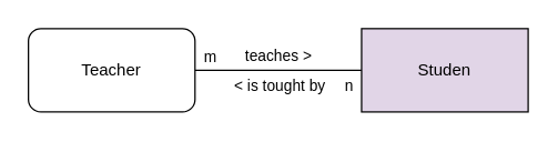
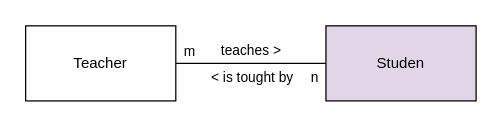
- <mxCell id="6" value="Teacher" style="whiteSpace=wrap;html=1;rounded=1;" vertex="1" parent="1"><mxGeometry x="20" y="20" width="120" height="60" as="geometry" /></mxCell>
+ <mxCell id="6" value="Teacher" style="rounded=0;whiteSpace=wrap;html=1;" vertex="1" parent="1"><mxGeometry x="20" y="20" width="120" height="60" as="geometry" /></mxCell>
